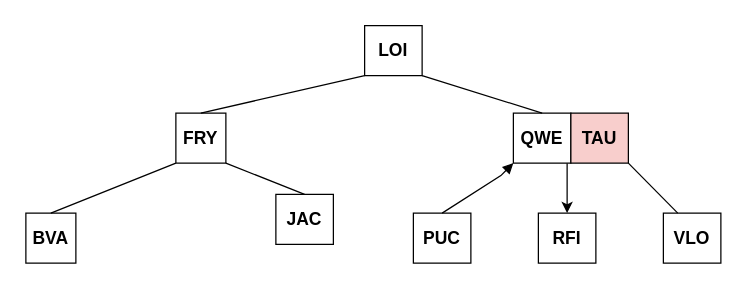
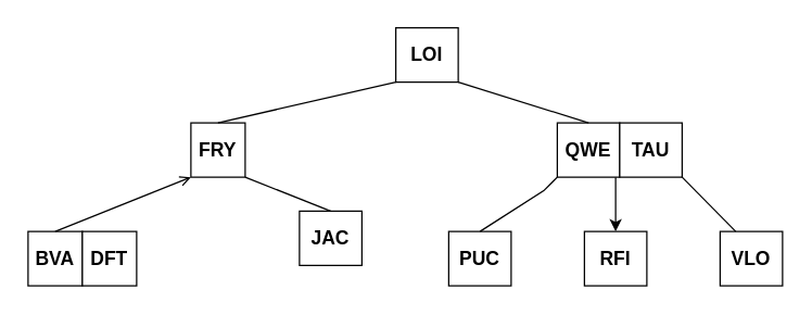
- <mxCell id="15" value="&lt;font style=&quot;font-size: 14px;&quot;&gt;&lt;b&gt;TAU&lt;/b&gt;&lt;/font&gt;" style="rounded=0;whiteSpace=wrap;html=1;fillColor=#f8cecc;" vertex="1" parent="1"><mxGeometry x="456" y="90" width="46" height="40" as="geometry" /></mxCell>
+ <mxCell id="15" value="&lt;font style=&quot;font-size: 14px;&quot;&gt;&lt;b&gt;TAU&lt;/b&gt;&lt;/font&gt;" style="rounded=0;whiteSpace=wrap;html=1;" vertex="1" parent="1"><mxGeometry x="456" y="90" width="46" height="40" as="geometry" /></mxCell>
- <mxCell id="12" value="" style="endArrow=none;html=1;rounded=0;entryX=0;entryY=1;entryDx=0;entryDy=0;exitX=0.5;exitY=0;exitDx=0;exitDy=0;" edge="1" parent="1" source="6" target="3"><mxGeometry width="50" height="50" relative="1" as="geometry"><mxPoint x="290" y="370" as="sourcePoint" /><mxPoint x="340" y="320" as="targetPoint" /></mxGeometry></mxCell>
+ <mxCell id="12" value="" style="endArrow=open;html=1;rounded=0;entryX=0;entryY=1;entryDx=0;entryDy=0;exitX=0.5;exitY=0;exitDx=0;exitDy=0;" edge="1" parent="1" source="6" target="3"><mxGeometry width="50" height="50" relative="1" as="geometry"><mxPoint x="290" y="370" as="sourcePoint" /><mxPoint x="340" y="320" as="targetPoint" /></mxGeometry></mxCell>
- <mxCell id="14" value="" style="endArrow=block;html=1;rounded=0;entryX=0;entryY=1;entryDx=0;entryDy=0;exitX=0.5;exitY=0;exitDx=0;exitDy=0;" edge="1" parent="1" source="8" target="5"><mxGeometry width="50" height="50" relative="1" as="geometry"><mxPoint x="320" y="370" as="sourcePoint" /><mxPoint x="370" y="320" as="targetPoint" /><Array as="points"><mxPoint x="400" y="140" /></Array></mxGeometry></mxCell>
+ <mxCell id="14" value="" style="endArrow=none;html=1;rounded=0;entryX=0;entryY=1;entryDx=0;entryDy=0;exitX=0.5;exitY=0;exitDx=0;exitDy=0;" edge="1" parent="1" source="8" target="5"><mxGeometry width="50" height="50" relative="1" as="geometry"><mxPoint x="320" y="370" as="sourcePoint" /><mxPoint x="370" y="320" as="targetPoint" /><Array as="points"><mxPoint x="400" y="140" /></Array></mxGeometry></mxCell>
+ <mxCell id="16" value="&lt;font style=&quot;font-size: 14px;&quot;&gt;&lt;b&gt;DFT&lt;/b&gt;&lt;/font&gt;" style="rounded=0;whiteSpace=wrap;html=1;" vertex="1" parent="1"><mxGeometry x="60" y="170" width="40" height="40" as="geometry" /></mxCell>
